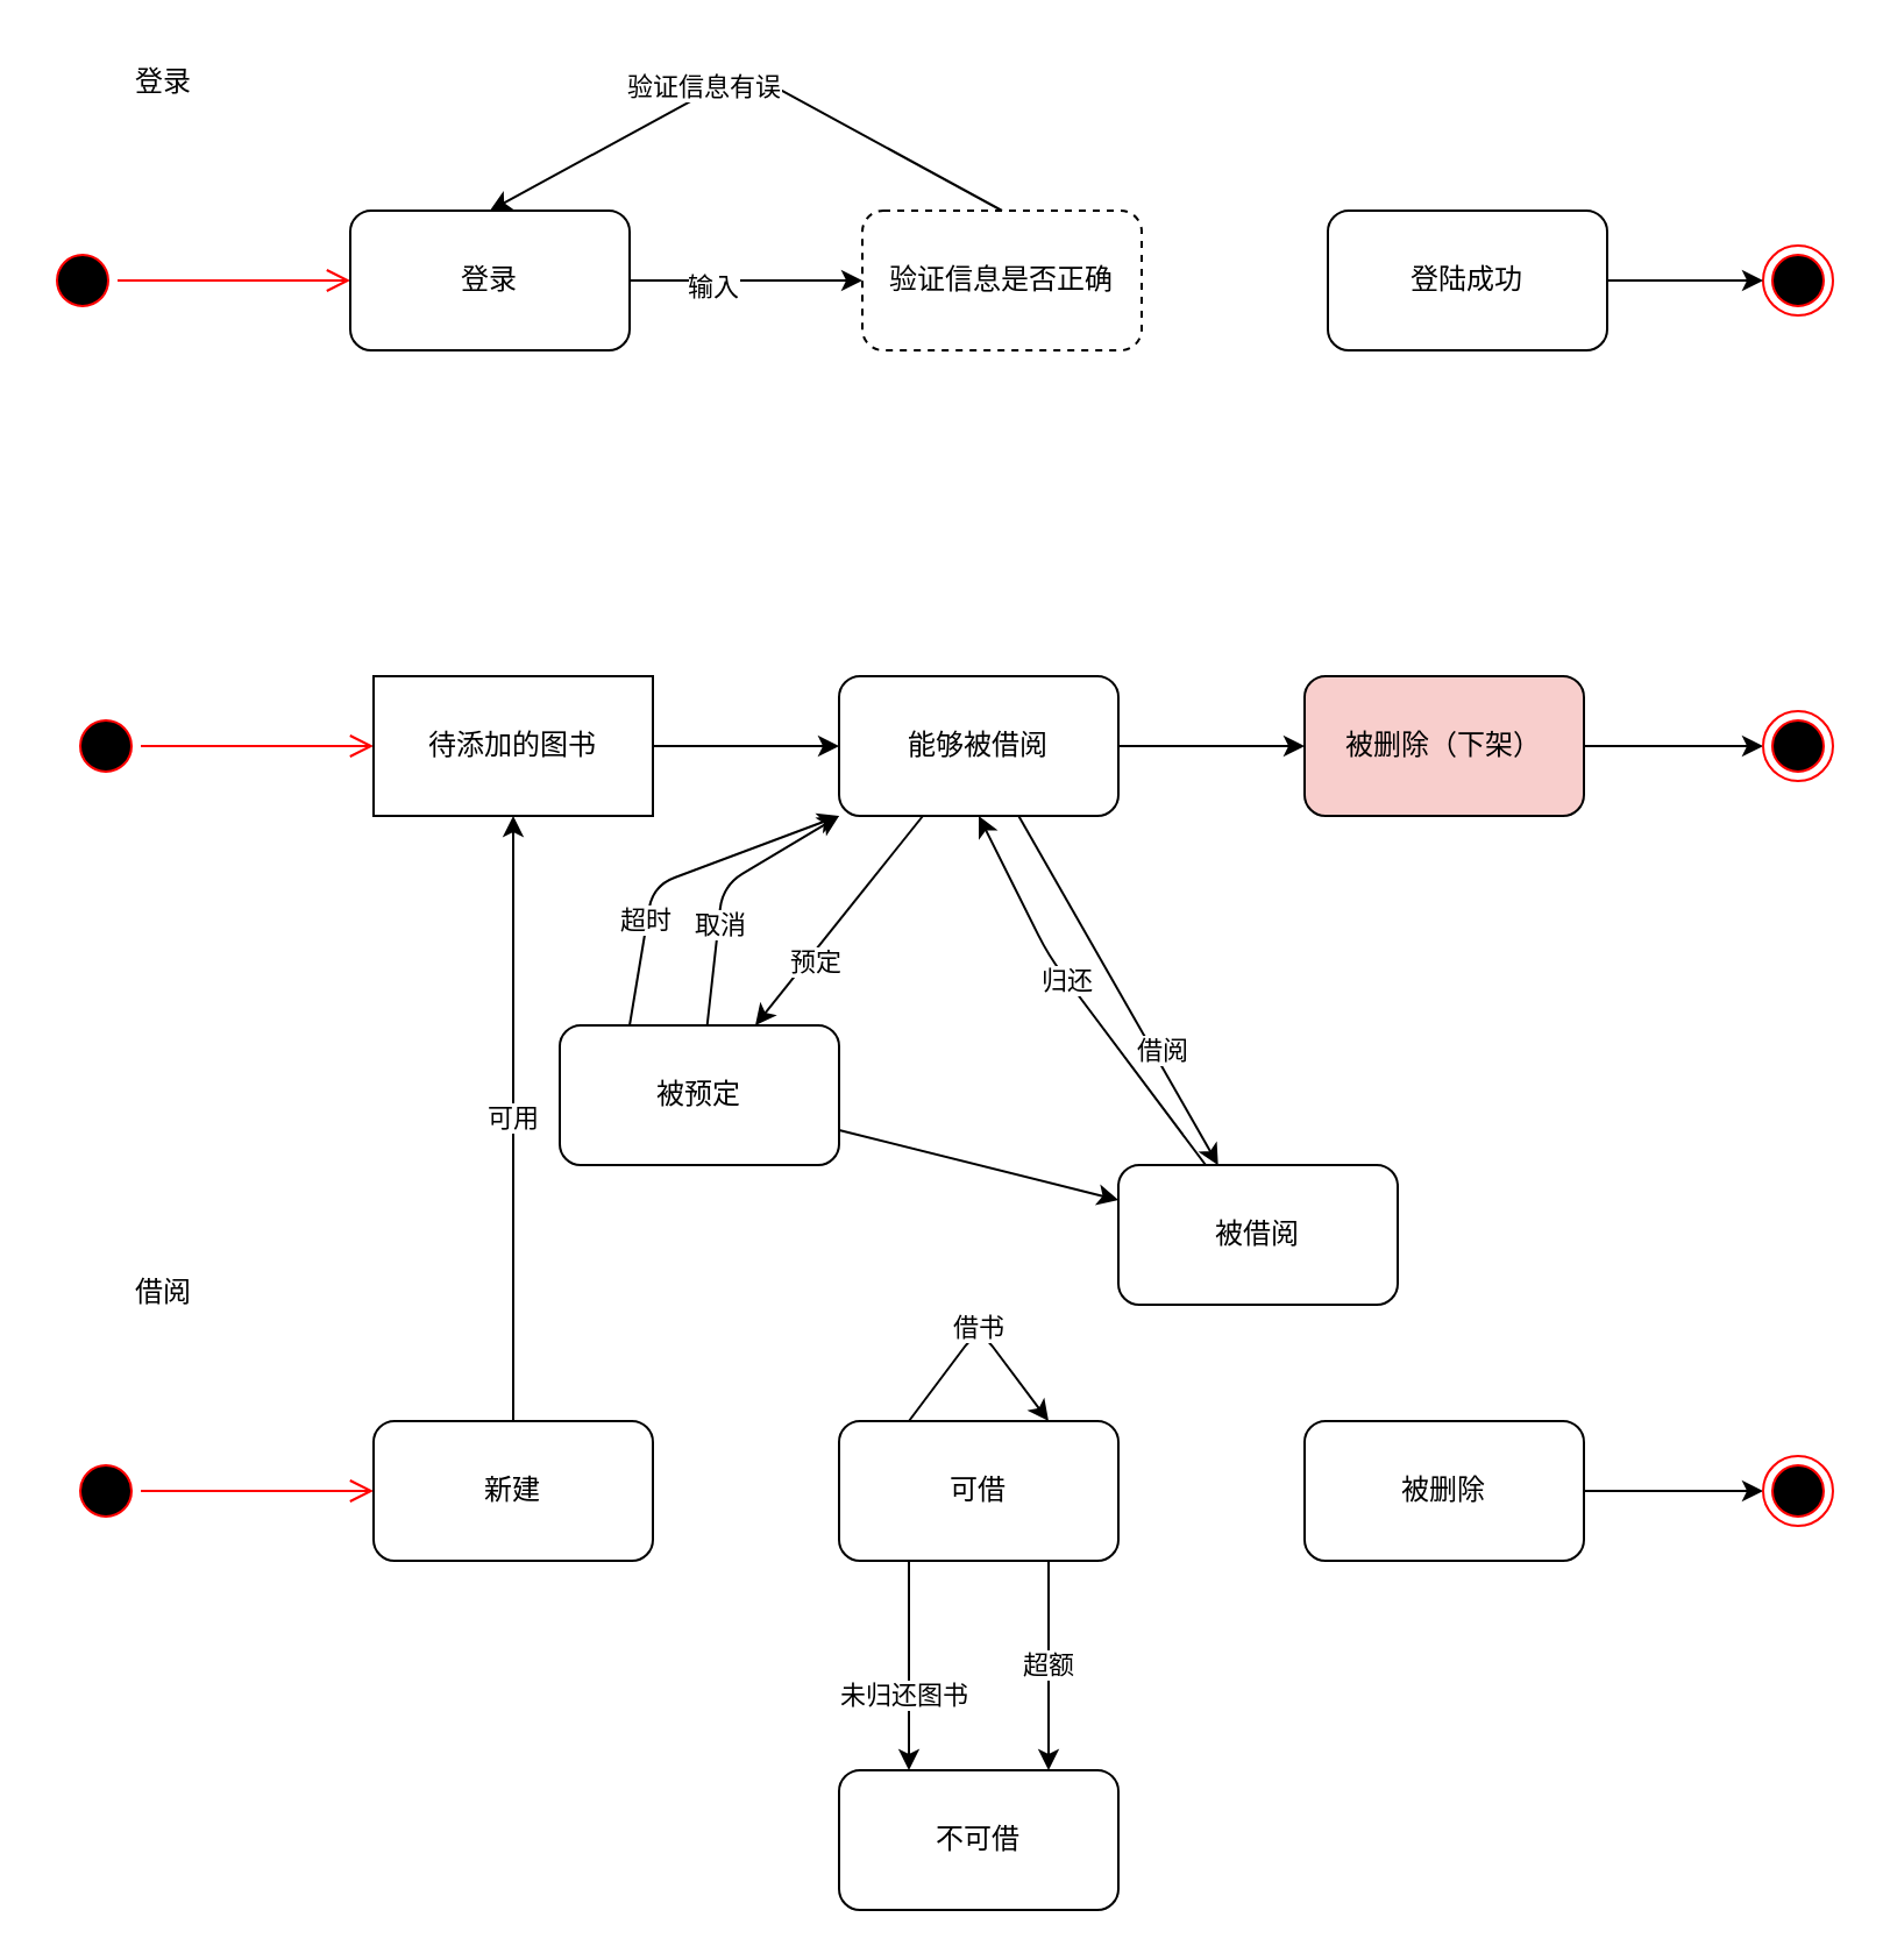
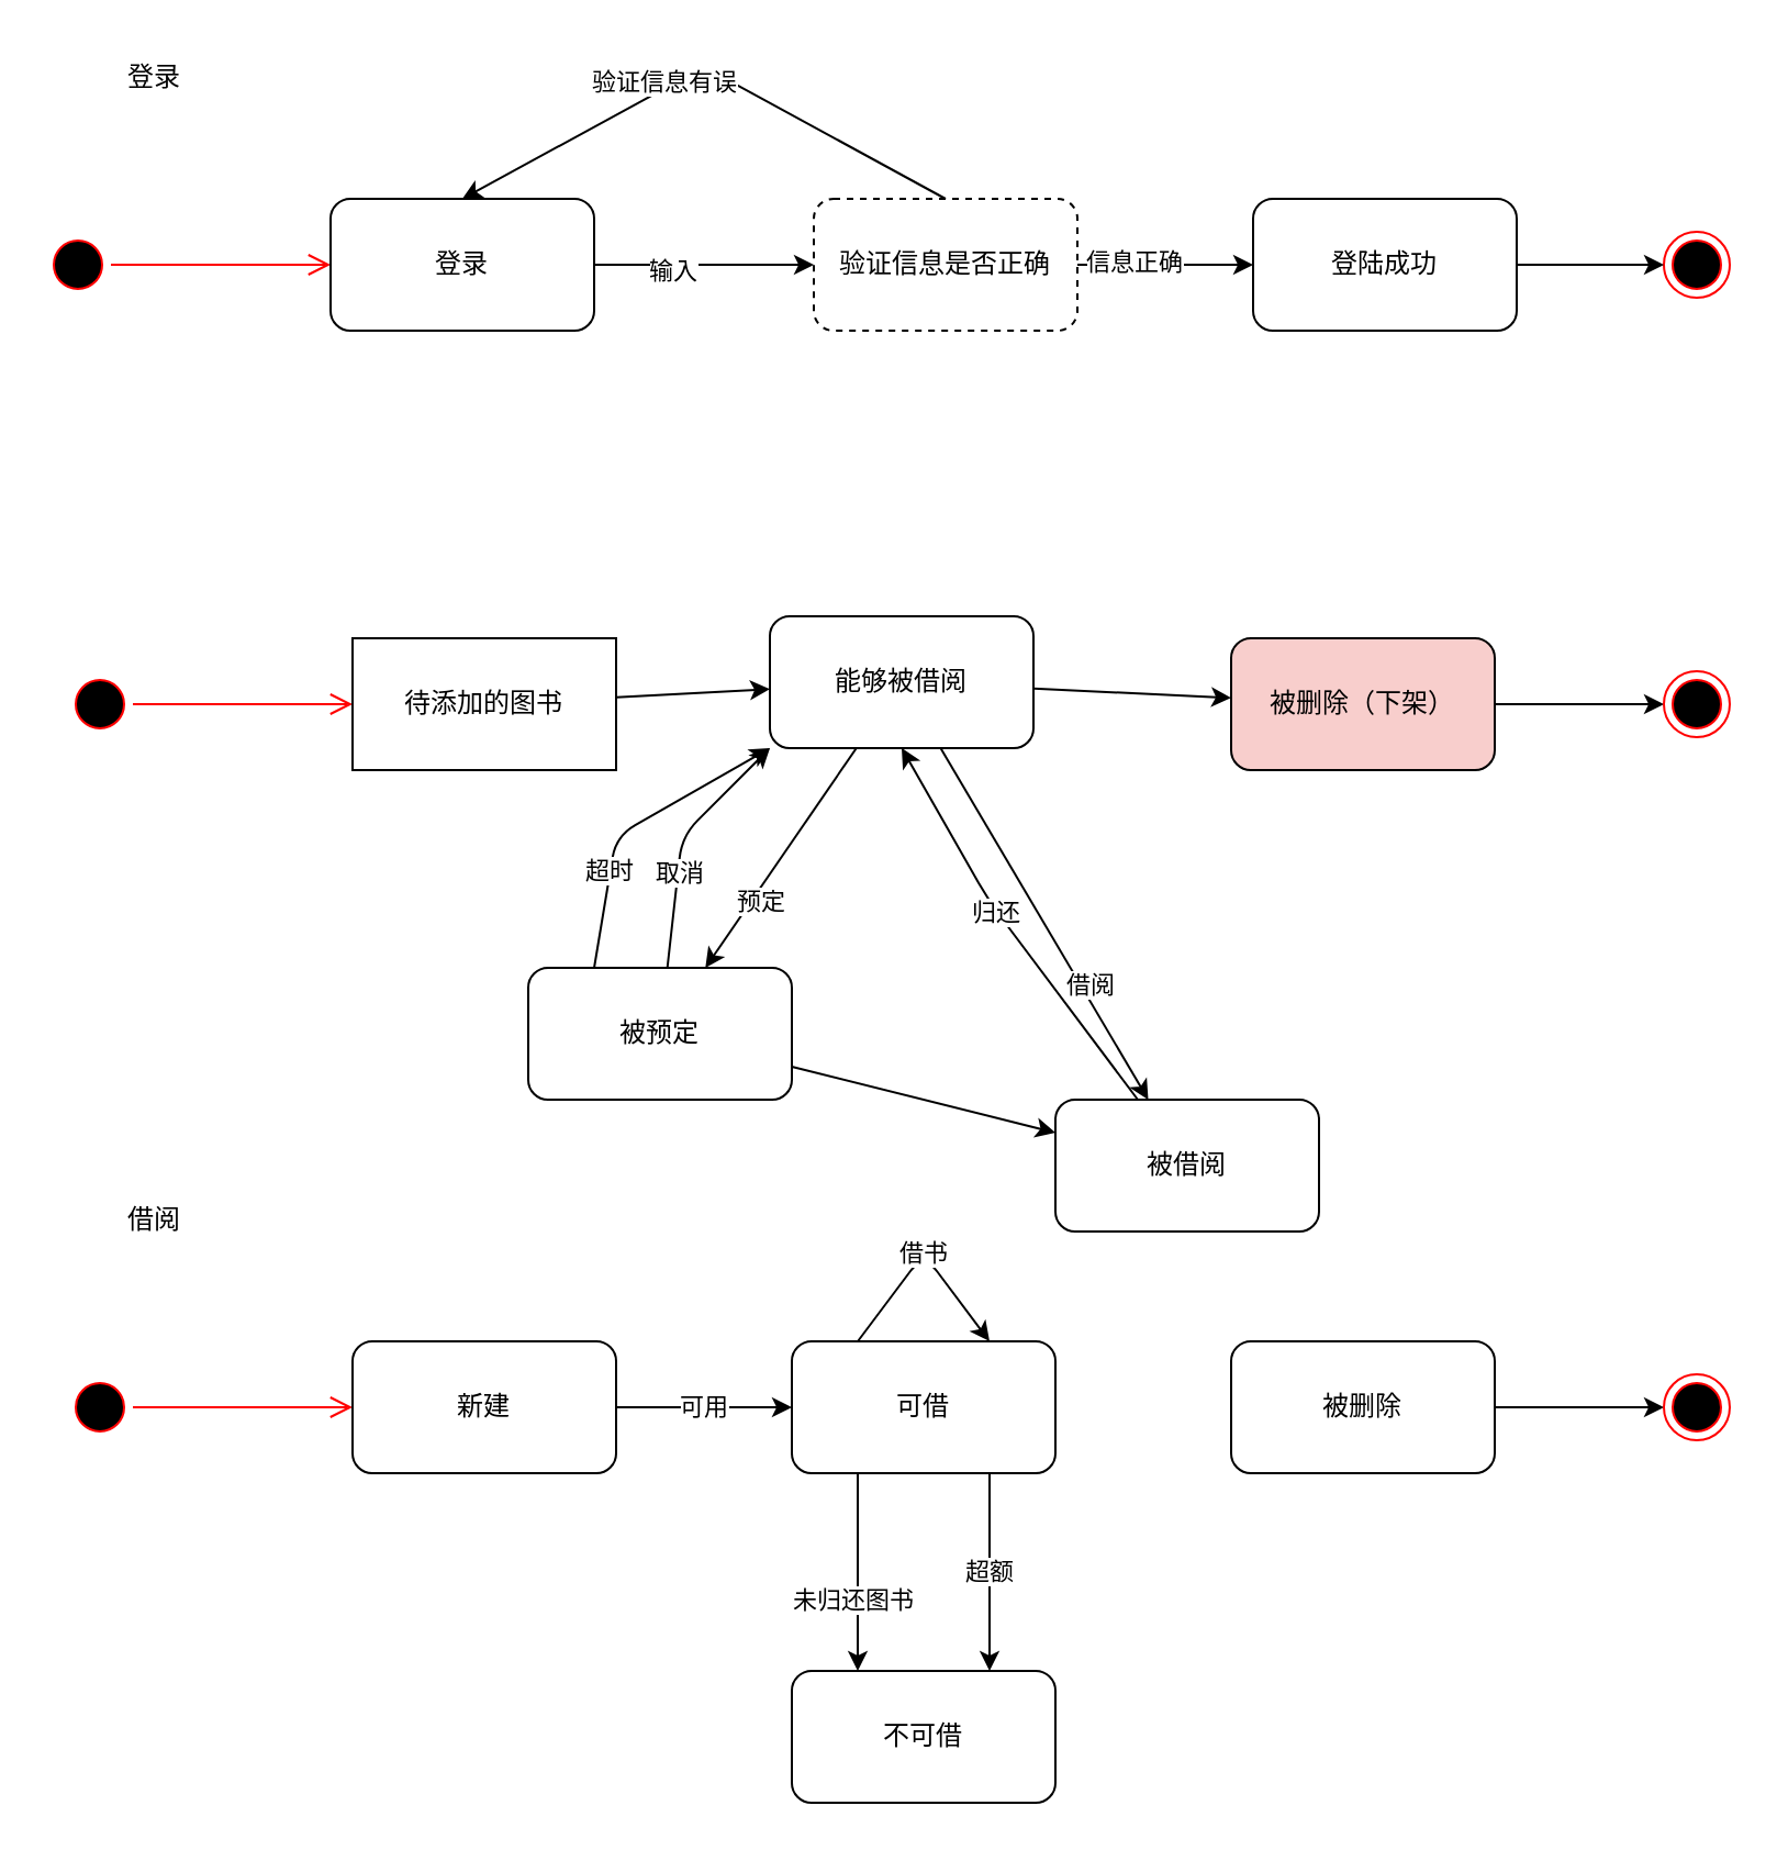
+ <mxCell id="8" value="" style="edgeStyle=none;html=1;" edge="1" parent="1" source="12" target="14"><mxGeometry relative="1" as="geometry" /></mxCell>
+ <mxCell id="9" value="信息正确" style="edgeLabel;html=1;align=center;verticalAlign=middle;resizable=0;points=[];" vertex="1" connectable="0" parent="8"><mxGeometry x="-0.365" y="2" relative="1" as="geometry"><mxPoint as="offset" /></mxGeometry></mxCell>
- <mxCell id="25" value="能够被借阅" style="rounded=1;whiteSpace=wrap;html=1;" vertex="1" parent="1"><mxGeometry x="360" y="290" width="120" height="60" as="geometry" /></mxCell>
+ <mxCell id="25" value="能够被借阅" style="rounded=1;whiteSpace=wrap;html=1;" vertex="1" parent="1"><mxGeometry x="350" y="280" width="120" height="60" as="geometry" /></mxCell>
- <mxCell id="41" value="可用" style="edgeStyle=none;html=1;" edge="1" source="42" target="19" parent="1"><mxGeometry relative="1" as="geometry" /></mxCell>
+ <mxCell id="41" value="可用" style="edgeStyle=none;html=1;" edge="1" source="42" target="46" parent="1"><mxGeometry relative="1" as="geometry" /></mxCell>
